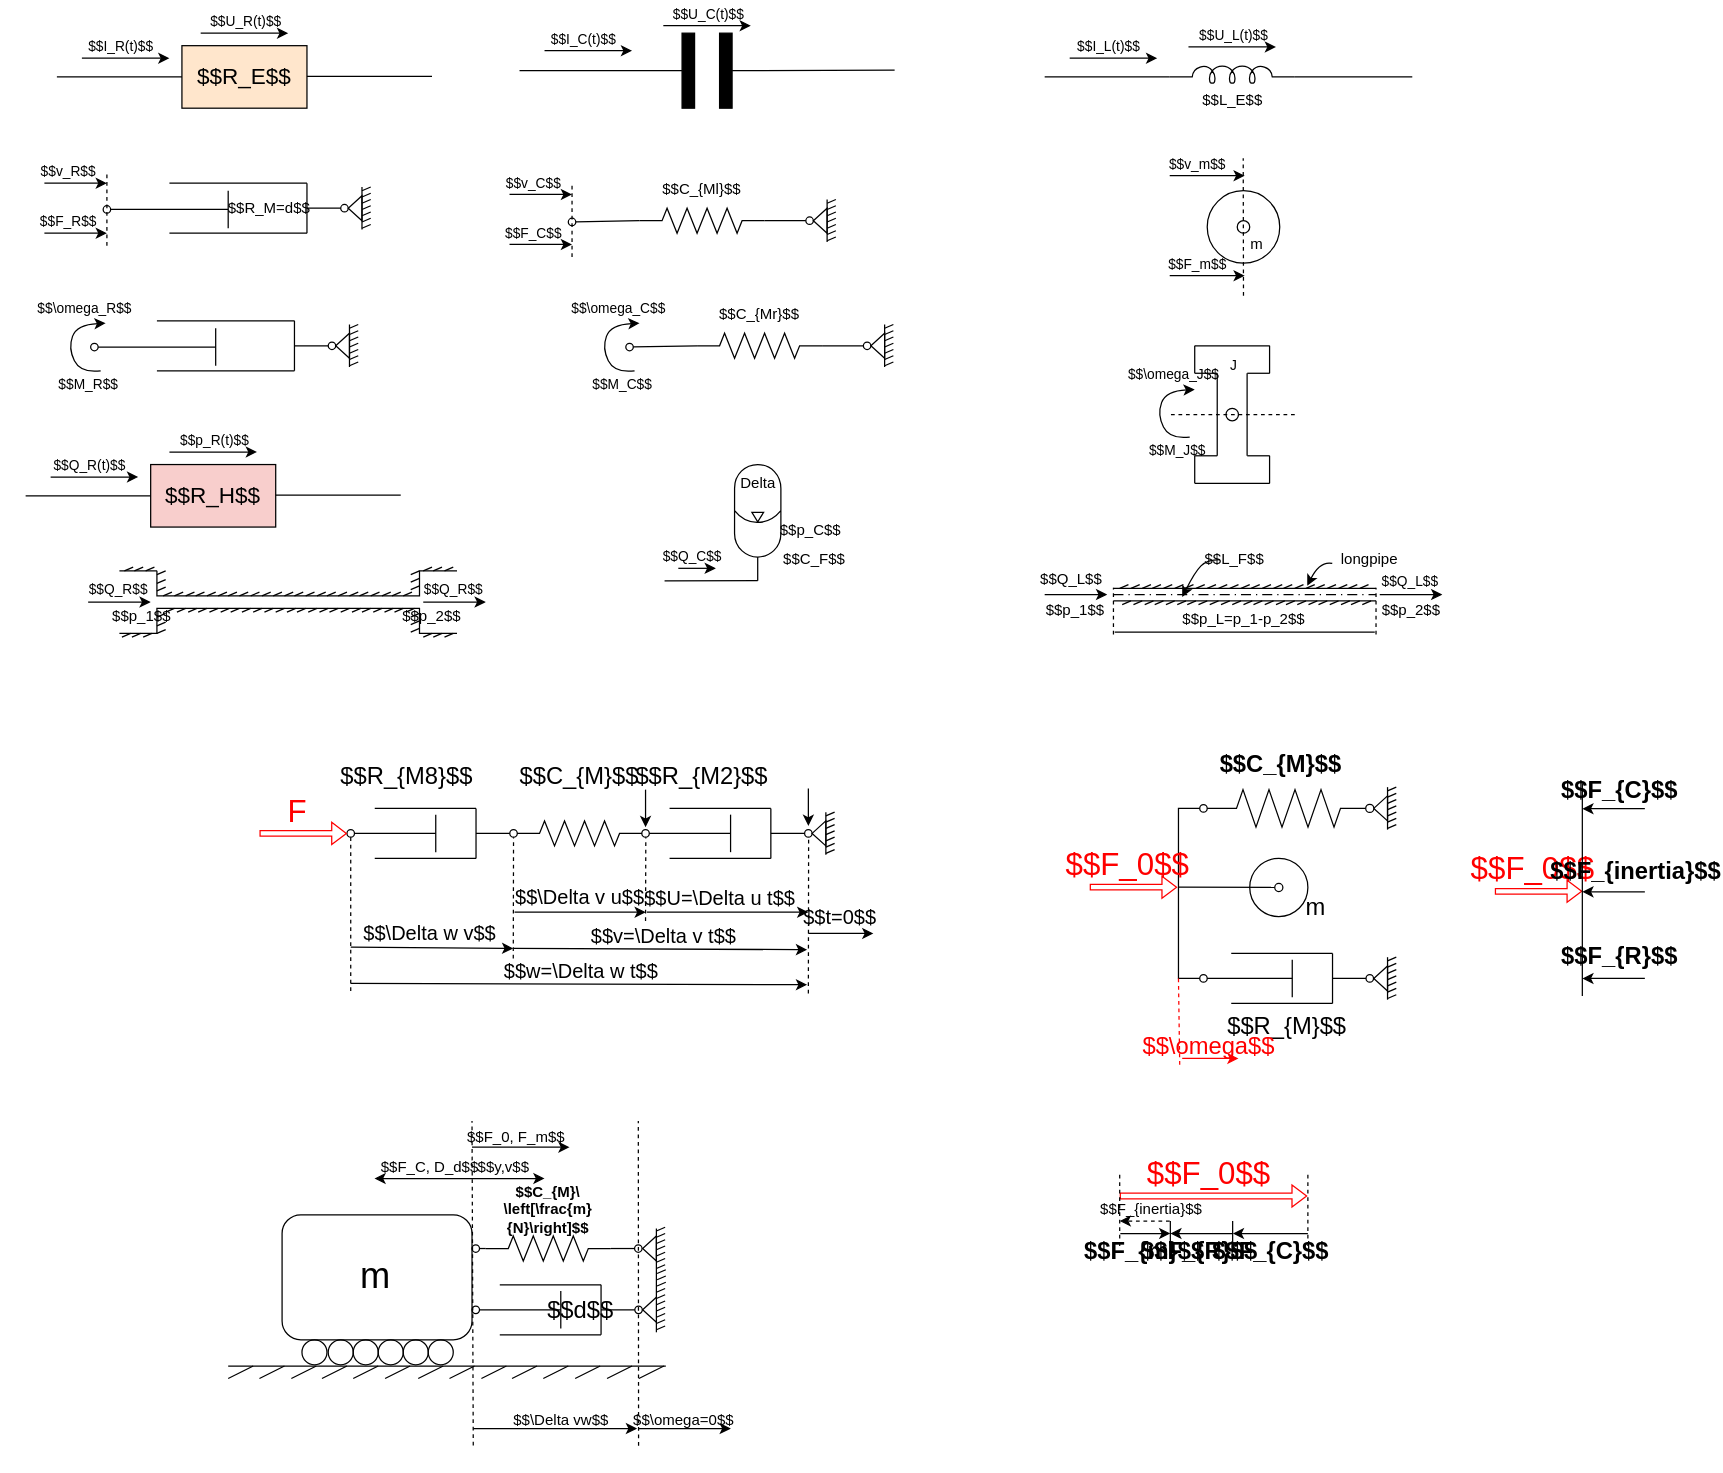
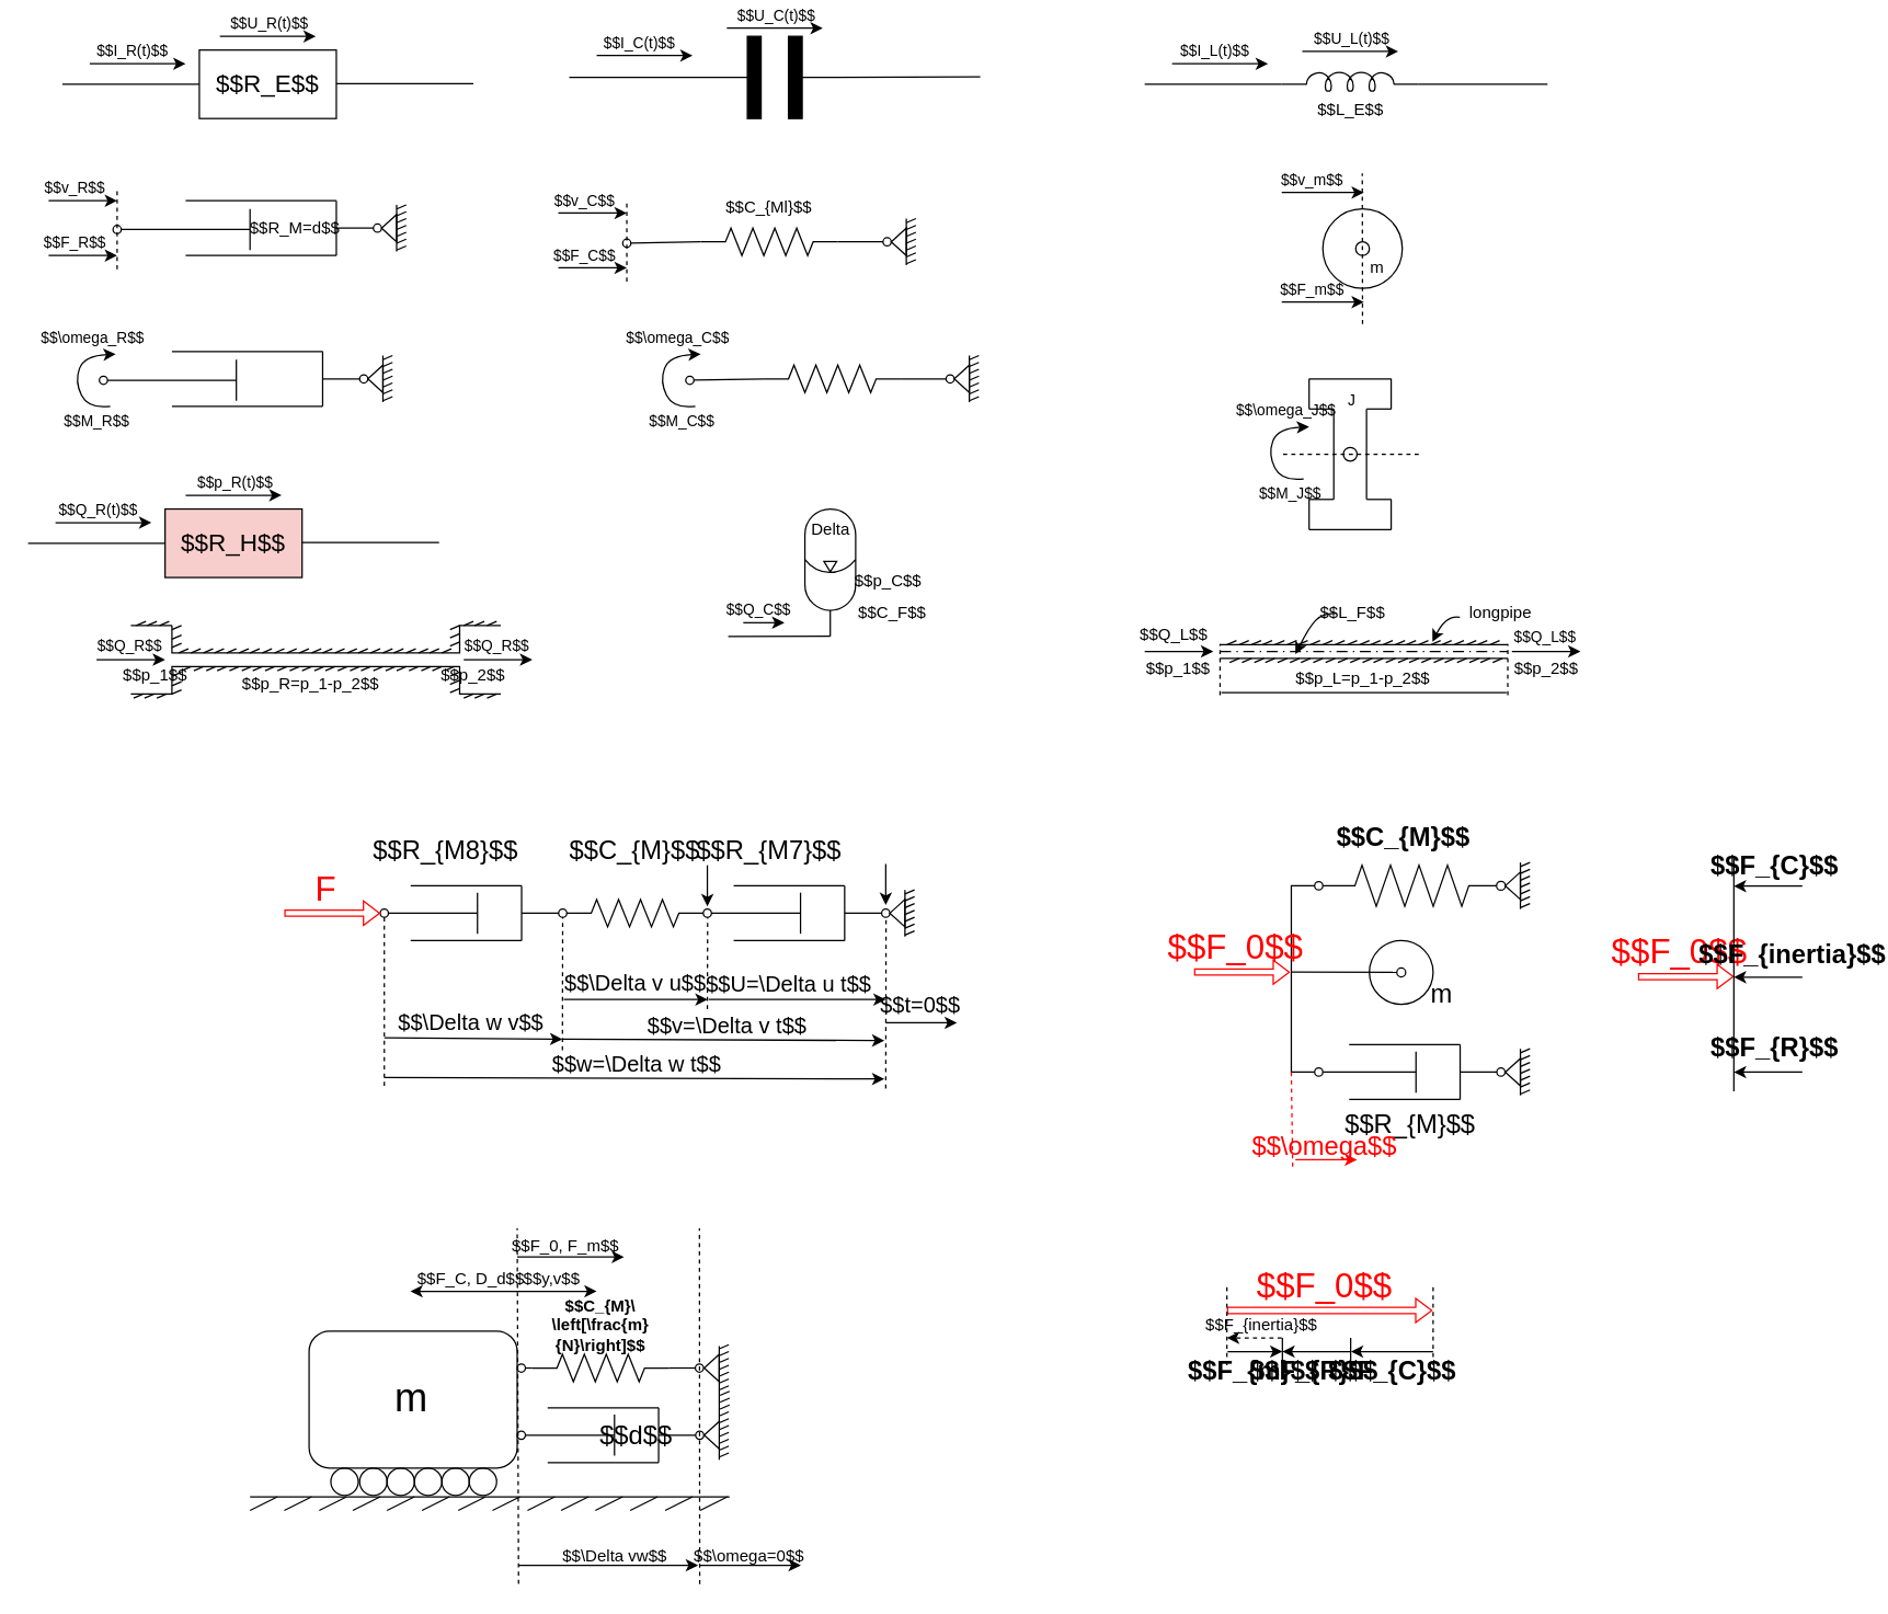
- <mxCell id="2" value="$$R_E$$" style="rounded=0;whiteSpace=wrap;html=1;fontSize=18;fillColor=#ffe6cc;" parent="1" vertex="1"><mxGeometry x="145" y="36" width="100" height="50" as="geometry" /></mxCell>
+ <mxCell id="2" value="$$R_E$$" style="rounded=0;whiteSpace=wrap;html=1;fontSize=18;" parent="1" vertex="1"><mxGeometry x="145" y="36" width="100" height="50" as="geometry" /></mxCell>
- <mxCell id="178" value="&lt;div&gt;$$C_{Mr}$$&lt;/div&gt;" style="text;html=1;align=center;verticalAlign=middle;whiteSpace=wrap;rounded=0;" vertex="1" parent="1"><mxGeometry x="577" y="236" width="60" height="30" as="geometry" /></mxCell>
+ <mxCell id="137" value="$$p_R=p_1-p_2$$" style="text;html=1;align=center;verticalAlign=middle;resizable=0;points=[];autosize=1;strokeColor=none;fillColor=none;" parent="57" vertex="1"><mxGeometry x="96" y="31" width="120" height="30" as="geometry" /></mxCell>
- <mxCell id="305" value="$$R_{M2}$$" style="text;html=1;align=center;verticalAlign=middle;whiteSpace=wrap;rounded=0;fontSize=19;" vertex="1" parent="298"><mxGeometry x="15.21" width="60" height="30" as="geometry" /></mxCell>
+ <mxCell id="305" value="$$R_{M7}$$" style="text;html=1;align=center;verticalAlign=middle;whiteSpace=wrap;rounded=0;fontSize=19;" vertex="1" parent="298"><mxGeometry x="15.21" width="60" height="30" as="geometry" /></mxCell>
